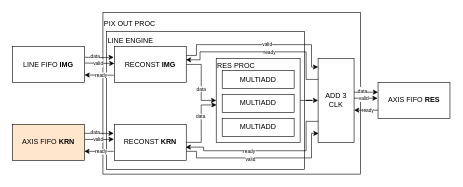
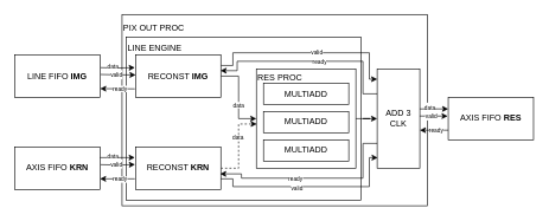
- <mxCell id="9" style="edgeStyle=orthogonalEdgeStyle;rounded=0;orthogonalLoop=1;jettySize=auto;html=1;entryX=0.004;entryY=0.554;entryDx=0;entryDy=0;entryPerimeter=0;" parent="1" source="11" target="16" edge="1"><mxGeometry relative="1" as="geometry" /></mxCell>
+ <mxCell id="9" style="edgeStyle=orthogonalEdgeStyle;rounded=0;orthogonalLoop=1;jettySize=auto;html=1;entryX=0.004;entryY=0.554;entryDx=0;entryDy=0;entryPerimeter=0;dashed=1;" parent="1" source="11" target="16" edge="1"><mxGeometry relative="1" as="geometry" /></mxCell>
- <mxCell id="3" value="AXIS FIFO &lt;b&gt;KRN&lt;/b&gt;" style="rounded=0;whiteSpace=wrap;html=1;fillColor=#ffe6cc;" parent="1" vertex="1"><mxGeometry x="20" y="207" width="120" height="60" as="geometry" /></mxCell>
+ <mxCell id="3" value="AXIS FIFO &lt;b&gt;KRN&lt;/b&gt;" style="rounded=0;whiteSpace=wrap;html=1;" parent="1" vertex="1"><mxGeometry x="20" y="207" width="120" height="60" as="geometry" /></mxCell>
